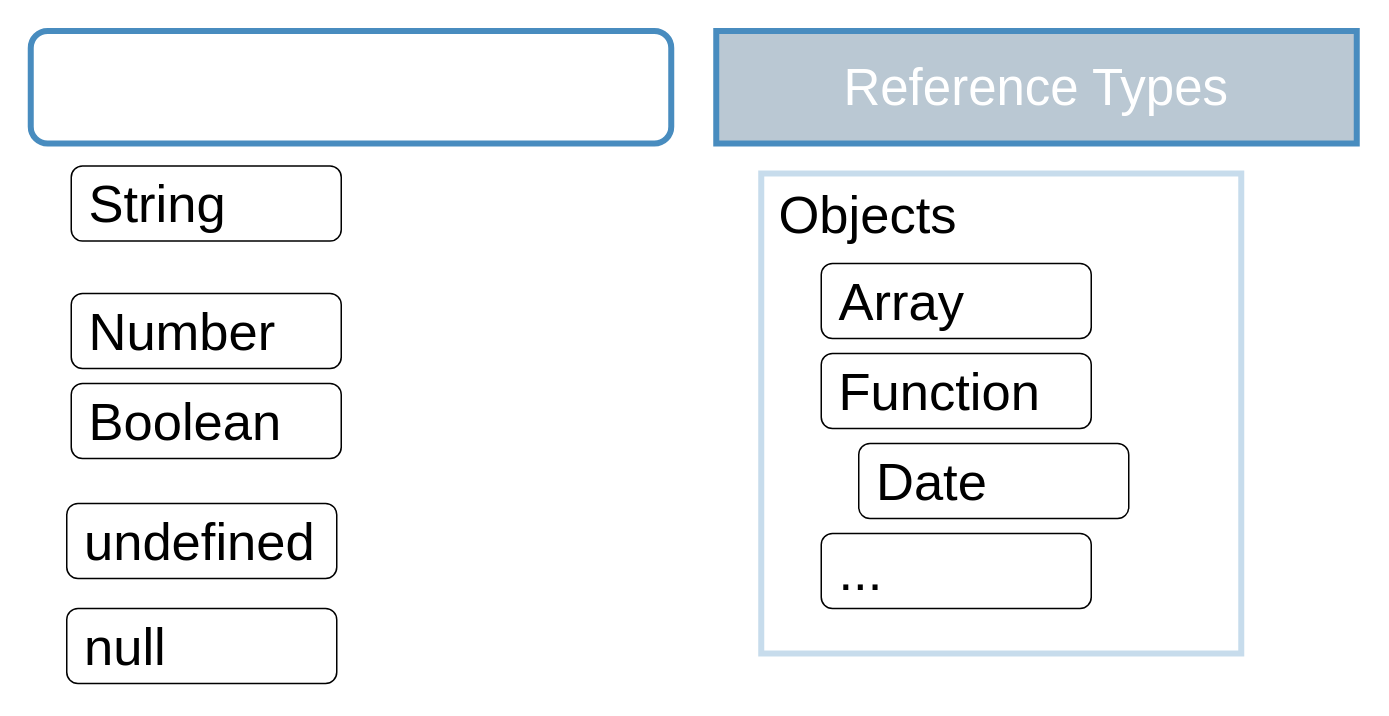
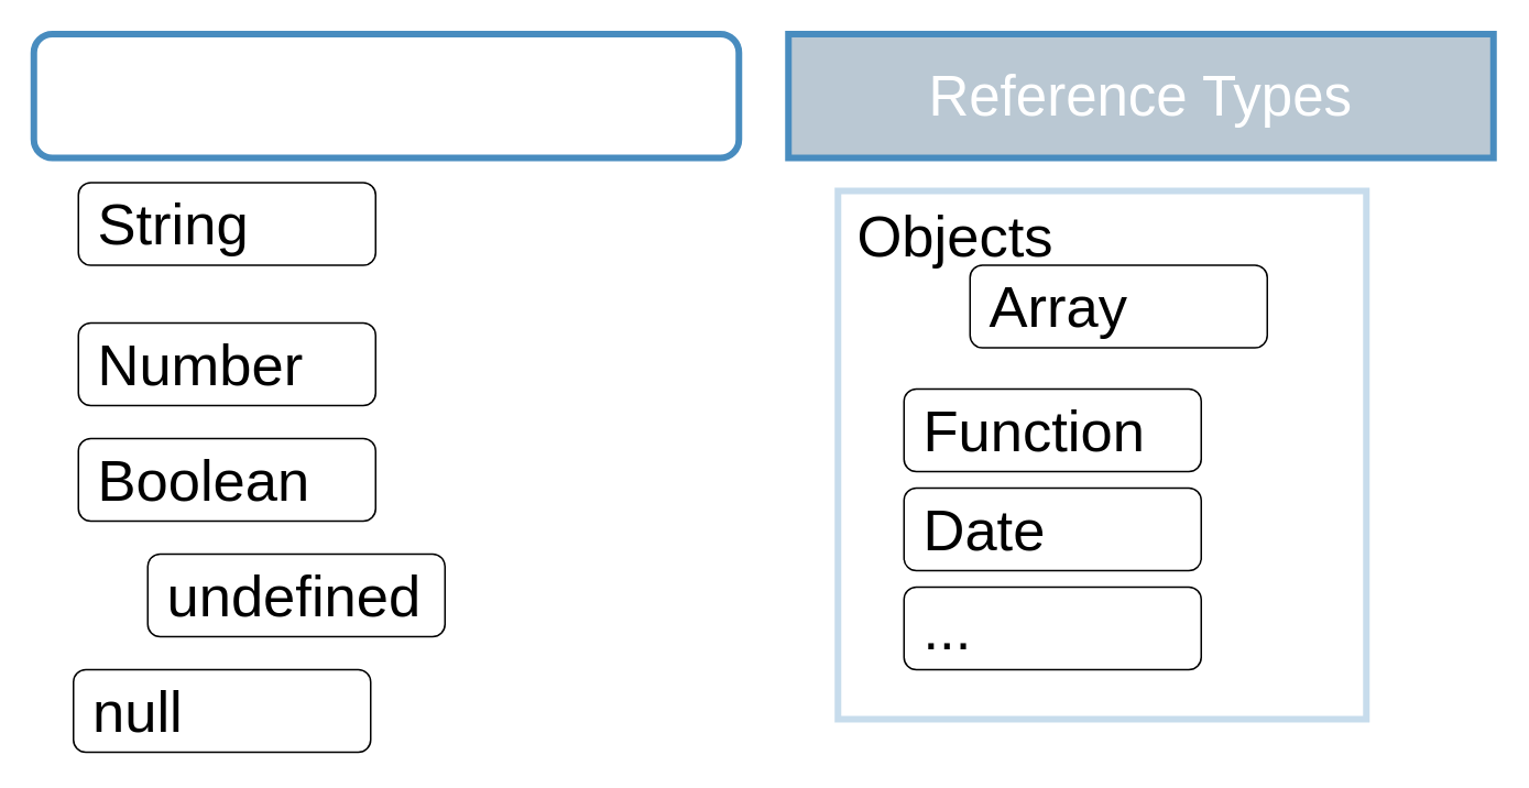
- <mxCell id="8" value="&lt;font color=&quot;#000000&quot; style=&quot;font-size: 35px&quot;&gt;Array&lt;/font&gt;" style="text;html=1;strokeColor=default;fillColor=none;align=left;verticalAlign=middle;whiteSpace=wrap;rounded=1;fontSize=35;fontColor=#FFFFFF;perimeterSpacing=0;spacingLeft=10;" vertex="1" parent="1"><mxGeometry x="547" y="175" width="180" height="50" as="geometry" /></mxCell>
+ <mxCell id="8" value="&lt;font color=&quot;#000000&quot; style=&quot;font-size: 35px&quot;&gt;Array&lt;/font&gt;" style="text;html=1;strokeColor=default;fillColor=none;align=left;verticalAlign=middle;whiteSpace=wrap;rounded=1;fontSize=35;fontColor=#FFFFFF;perimeterSpacing=0;spacingLeft=10;" vertex="1" parent="1"><mxGeometry x="587" y="160" width="180" height="50" as="geometry" /></mxCell>
- <mxCell id="6" value="&lt;font color=&quot;#000000&quot; style=&quot;font-size: 35px;&quot;&gt;Boolean&lt;/font&gt;" style="text;html=1;strokeColor=default;fillColor=none;align=left;verticalAlign=middle;whiteSpace=wrap;rounded=1;fontSize=35;fontColor=#FFFFFF;spacingLeft=10;" vertex="1" parent="1"><mxGeometry x="47" y="255" width="180" height="50" as="geometry" /></mxCell>
+ <mxCell id="6" value="&lt;font color=&quot;#000000&quot; style=&quot;font-size: 35px;&quot;&gt;Boolean&lt;/font&gt;" style="text;html=1;strokeColor=default;fillColor=none;align=left;verticalAlign=middle;whiteSpace=wrap;rounded=1;fontSize=35;fontColor=#FFFFFF;spacingLeft=10;" vertex="1" parent="1"><mxGeometry x="47" y="265" width="180" height="50" as="geometry" /></mxCell>
- <mxCell id="10" value="&lt;font color=&quot;#000000&quot; style=&quot;font-size: 35px&quot;&gt;Date&lt;/font&gt;" style="text;html=1;strokeColor=default;fillColor=none;align=left;verticalAlign=middle;whiteSpace=wrap;rounded=1;fontSize=35;fontColor=#FFFFFF;perimeterSpacing=0;spacingLeft=10;" vertex="1" parent="1"><mxGeometry x="572" y="295" width="180" height="50" as="geometry" /></mxCell>
+ <mxCell id="10" value="&lt;font color=&quot;#000000&quot; style=&quot;font-size: 35px&quot;&gt;Date&lt;/font&gt;" style="text;html=1;strokeColor=default;fillColor=none;align=left;verticalAlign=middle;whiteSpace=wrap;rounded=1;fontSize=35;fontColor=#FFFFFF;perimeterSpacing=0;spacingLeft=10;" vertex="1" parent="1"><mxGeometry x="547" y="295" width="180" height="50" as="geometry" /></mxCell>
- <mxCell id="12" value="&lt;font color=&quot;#000000&quot; style=&quot;font-size: 35px&quot;&gt;undefined&lt;/font&gt;" style="text;html=1;strokeColor=default;fillColor=none;align=left;verticalAlign=middle;whiteSpace=wrap;rounded=1;fontSize=35;fontColor=#FFFFFF;perimeterSpacing=0;spacingLeft=10;" vertex="1" parent="1"><mxGeometry x="44" y="335" width="180" height="50" as="geometry" /></mxCell>
+ <mxCell id="12" value="&lt;font color=&quot;#000000&quot; style=&quot;font-size: 35px&quot;&gt;undefined&lt;/font&gt;" style="text;html=1;strokeColor=default;fillColor=none;align=left;verticalAlign=middle;whiteSpace=wrap;rounded=1;fontSize=35;fontColor=#FFFFFF;perimeterSpacing=0;spacingLeft=10;" vertex="1" parent="1"><mxGeometry x="89" y="335" width="180" height="50" as="geometry" /></mxCell>
